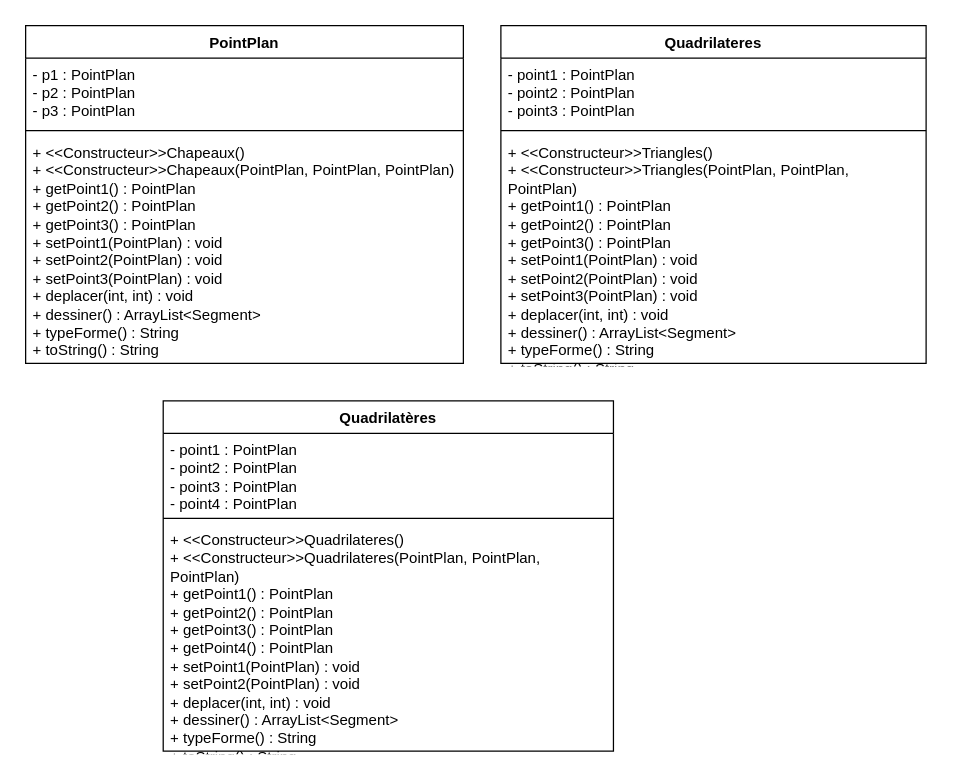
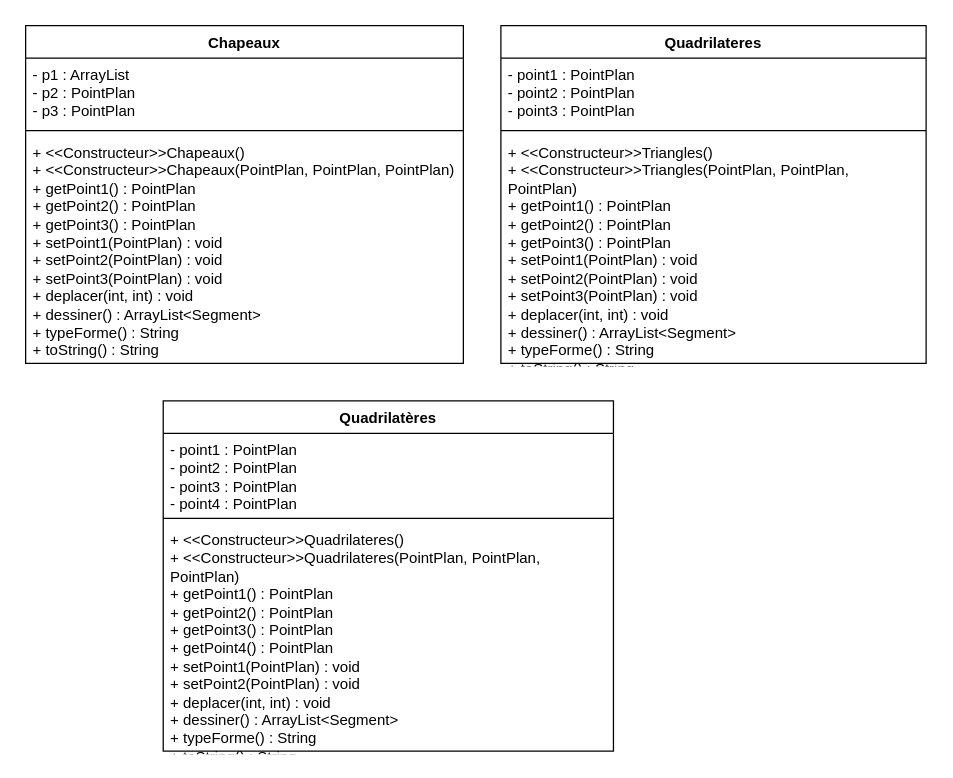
- <mxCell id="10" value="PointPlan" style="swimlane;fontStyle=1;align=center;verticalAlign=top;childLayout=stackLayout;horizontal=1;startSize=26;horizontalStack=0;resizeParent=1;resizeParentMax=0;resizeLast=0;collapsible=1;marginBottom=0;whiteSpace=wrap;html=1;" vertex="1" parent="1"><mxGeometry x="20" y="20" width="350" height="270" as="geometry" /></mxCell>
+ <mxCell id="10" value="Chapeaux" style="swimlane;fontStyle=1;align=center;verticalAlign=top;childLayout=stackLayout;horizontal=1;startSize=26;horizontalStack=0;resizeParent=1;resizeParentMax=0;resizeLast=0;collapsible=1;marginBottom=0;whiteSpace=wrap;html=1;" vertex="1" parent="1"><mxGeometry x="20" y="20" width="350" height="270" as="geometry" /></mxCell>
- <mxCell id="11" value="&lt;div&gt;- p1 : PointPlan&lt;/div&gt;&lt;div&gt;- p2 : PointPlan&lt;/div&gt;&lt;div&gt;- p3 : PointPlan&lt;br&gt;&lt;/div&gt;" style="text;strokeColor=none;fillColor=none;align=left;verticalAlign=top;spacingLeft=4;spacingRight=4;overflow=hidden;rotatable=0;points=[[0,0.5],[1,0.5]];portConstraint=eastwest;whiteSpace=wrap;html=1;" vertex="1" parent="10"><mxGeometry y="26" width="350" height="54" as="geometry" /></mxCell>
+ <mxCell id="11" value="&lt;div&gt;- p1 : ArrayList&lt;/div&gt;&lt;div&gt;- p2 : PointPlan&lt;/div&gt;&lt;div&gt;- p3 : PointPlan&lt;br&gt;&lt;/div&gt;" style="text;strokeColor=none;fillColor=none;align=left;verticalAlign=top;spacingLeft=4;spacingRight=4;overflow=hidden;rotatable=0;points=[[0,0.5],[1,0.5]];portConstraint=eastwest;whiteSpace=wrap;html=1;" vertex="1" parent="10"><mxGeometry y="26" width="350" height="54" as="geometry" /></mxCell>
